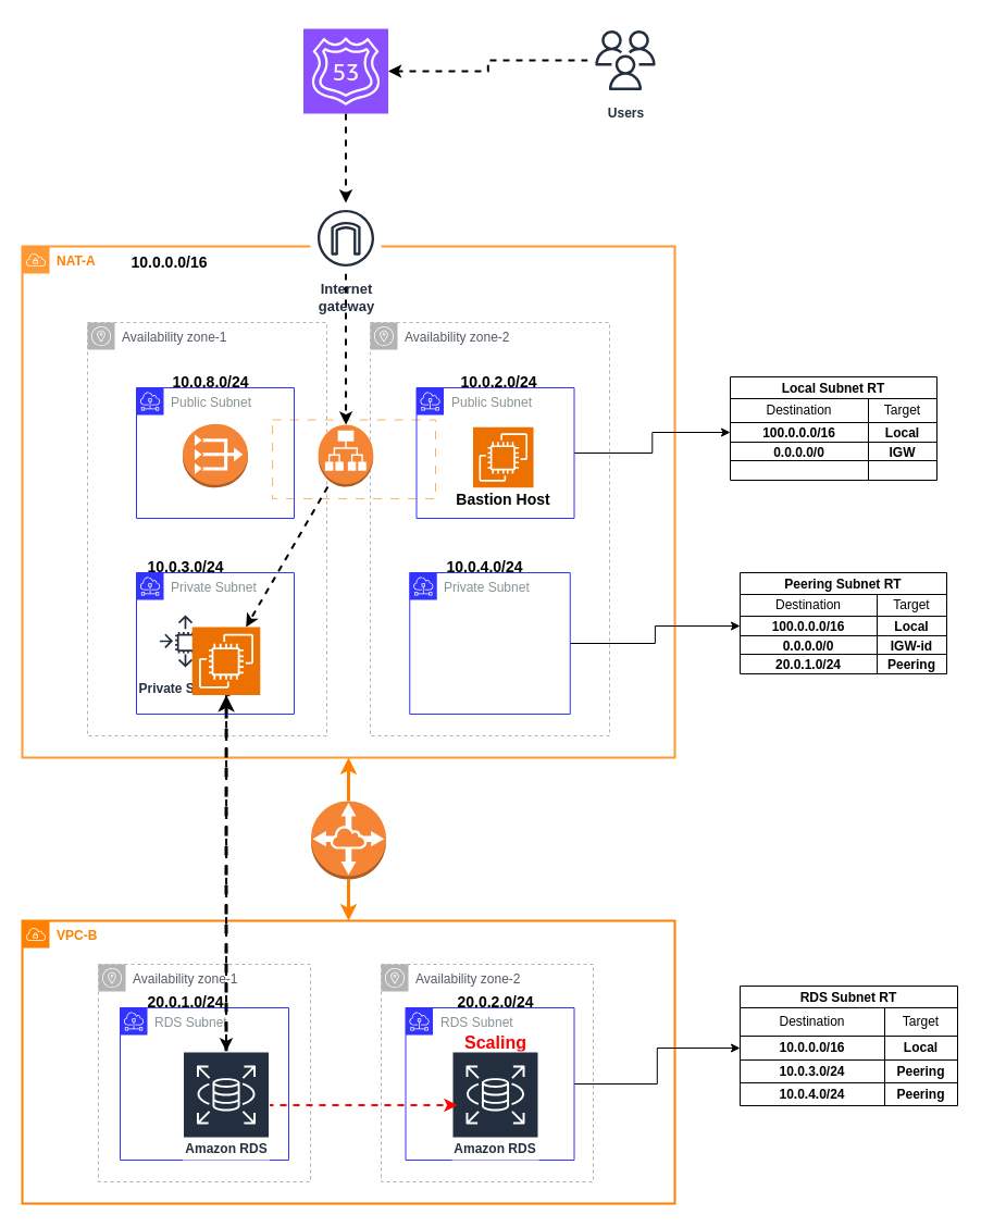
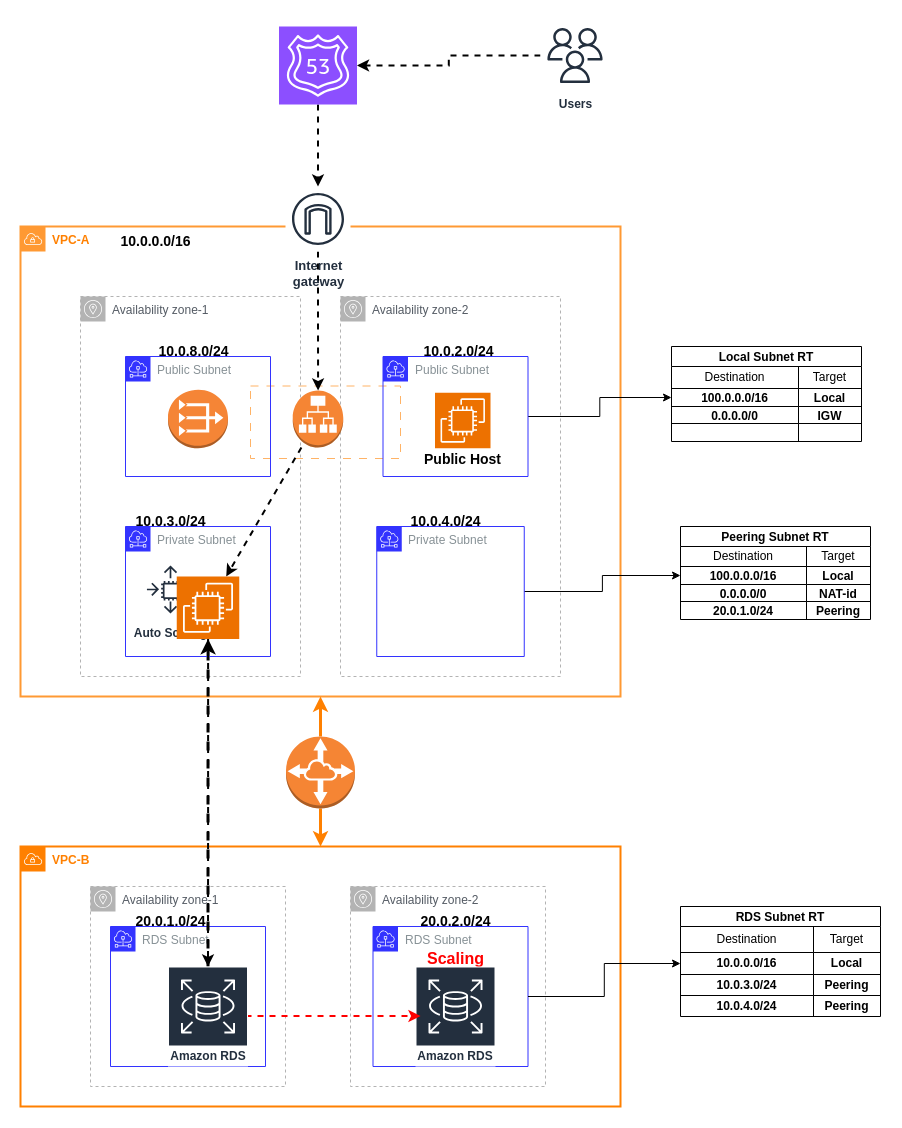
- <mxCell id="9" value="&lt;b&gt;&lt;font color=&quot;#ff8000&quot;&gt;NAT-A&lt;/font&gt;&lt;/b&gt;" style="sketch=0;outlineConnect=0;gradientColor=none;html=1;whiteSpace=wrap;fontSize=12;fontStyle=0;shape=mxgraph.aws4.group;grIcon=mxgraph.aws4.group_vpc;strokeColor=#FF9933;fillColor=none;verticalAlign=top;align=left;spacingLeft=30;fontColor=#879196;dashed=0;strokeWidth=2;" parent="1" vertex="1"><mxGeometry x="20" y="226" width="600" height="470" as="geometry" /></mxCell>
+ <mxCell id="9" value="&lt;b&gt;&lt;font color=&quot;#ff8000&quot;&gt;VPC-A&lt;/font&gt;&lt;/b&gt;" style="sketch=0;outlineConnect=0;gradientColor=none;html=1;whiteSpace=wrap;fontSize=12;fontStyle=0;shape=mxgraph.aws4.group;grIcon=mxgraph.aws4.group_vpc;strokeColor=#FF9933;fillColor=none;verticalAlign=top;align=left;spacingLeft=30;fontColor=#879196;dashed=0;strokeWidth=2;" parent="1" vertex="1"><mxGeometry x="20" y="226" width="600" height="470" as="geometry" /></mxCell>
- <mxCell id="72" value="&lt;b&gt;&lt;font style=&quot;font-size: 14px;&quot;&gt;Bastion Host&lt;/font&gt;&lt;/b&gt;" style="text;html=1;align=center;verticalAlign=middle;resizable=0;points=[];autosize=1;strokeColor=none;fillColor=none;" parent="1" vertex="1"><mxGeometry x="406.5" y="443.75" width="110" height="30" as="geometry" /></mxCell>
+ <mxCell id="72" value="&lt;b&gt;&lt;font style=&quot;font-size: 14px;&quot;&gt;Public Host&lt;/font&gt;&lt;/b&gt;" style="text;html=1;align=center;verticalAlign=middle;resizable=0;points=[];autosize=1;strokeColor=none;fillColor=none;" parent="1" vertex="1"><mxGeometry x="406.5" y="443.75" width="110" height="30" as="geometry" /></mxCell>
- <mxCell id="43" value="&lt;b&gt;IGW-id&lt;/b&gt;" style="shape=partialRectangle;html=1;whiteSpace=wrap;connectable=0;strokeColor=inherit;overflow=hidden;fillColor=none;top=0;left=0;bottom=0;right=0;pointerEvents=1;" parent="41" vertex="1"><mxGeometry x="126" width="64" height="17" as="geometry"><mxRectangle width="64" height="17" as="alternateBounds" /></mxGeometry></mxCell>
+ <mxCell id="43" value="&lt;b&gt;NAT-id&lt;/b&gt;" style="shape=partialRectangle;html=1;whiteSpace=wrap;connectable=0;strokeColor=inherit;overflow=hidden;fillColor=none;top=0;left=0;bottom=0;right=0;pointerEvents=1;" parent="41" vertex="1"><mxGeometry x="126" width="64" height="17" as="geometry"><mxRectangle width="64" height="17" as="alternateBounds" /></mxGeometry></mxCell>
- <mxCell id="73" value="&lt;b&gt;Private Scaling&lt;/b&gt;" style="sketch=0;outlineConnect=0;fontColor=#232F3E;gradientColor=none;strokeColor=#232F3E;fillColor=#ffffff;dashed=0;verticalLabelPosition=bottom;verticalAlign=top;align=center;html=1;fontSize=12;fontStyle=0;aspect=fixed;shape=mxgraph.aws4.resourceIcon;resIcon=mxgraph.aws4.auto_scaling;" parent="1" vertex="1"><mxGeometry x="140" y="559" width="60" height="60" as="geometry" /></mxCell>
+ <mxCell id="73" value="&lt;b&gt;Auto Scaling&lt;/b&gt;" style="sketch=0;outlineConnect=0;fontColor=#232F3E;gradientColor=none;strokeColor=#232F3E;fillColor=#ffffff;dashed=0;verticalLabelPosition=bottom;verticalAlign=top;align=center;html=1;fontSize=12;fontStyle=0;aspect=fixed;shape=mxgraph.aws4.resourceIcon;resIcon=mxgraph.aws4.auto_scaling;" parent="1" vertex="1"><mxGeometry x="140" y="559" width="60" height="60" as="geometry" /></mxCell>
